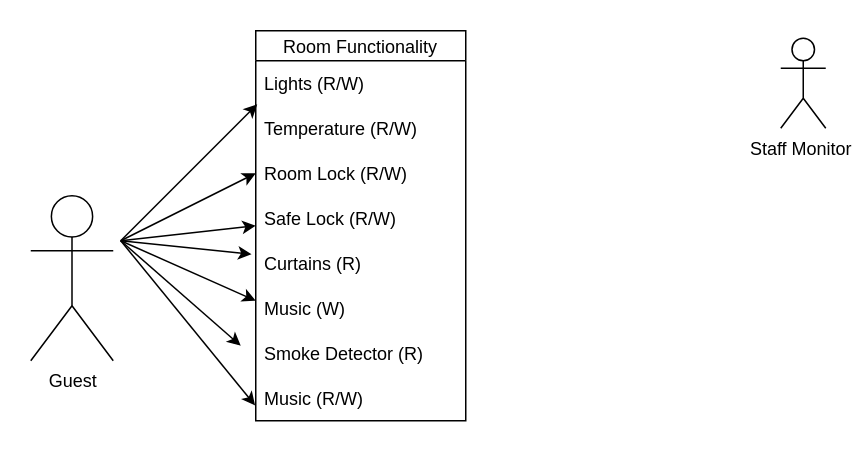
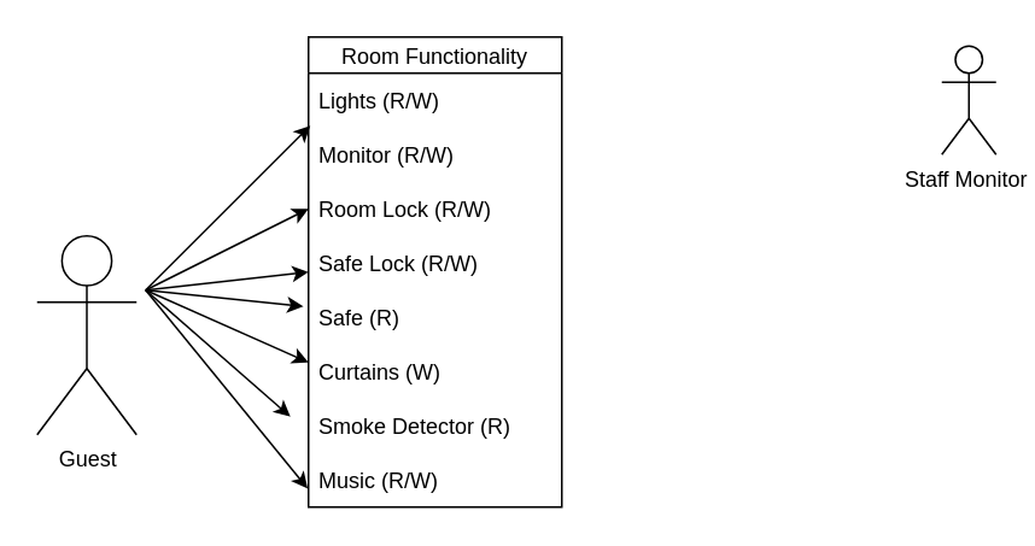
- <mxCell id="4" value="Temperature (R/W) " style="text;strokeColor=none;fillColor=none;align=left;verticalAlign=middle;spacingLeft=4;spacingRight=4;overflow=hidden;points=[[0,0.5],[1,0.5]];portConstraint=eastwest;rotatable=0;" vertex="1" parent="2"><mxGeometry y="50" width="140" height="30" as="geometry" /></mxCell>
+ <mxCell id="4" value="Monitor (R/W) " style="text;strokeColor=none;fillColor=none;align=left;verticalAlign=middle;spacingLeft=4;spacingRight=4;overflow=hidden;points=[[0,0.5],[1,0.5]];portConstraint=eastwest;rotatable=0;" vertex="1" parent="2"><mxGeometry y="50" width="140" height="30" as="geometry" /></mxCell>
- <mxCell id="7" value="Curtains (R) " style="text;strokeColor=none;fillColor=none;align=left;verticalAlign=middle;spacingLeft=4;spacingRight=4;overflow=hidden;points=[[0,0.5],[1,0.5]];portConstraint=eastwest;rotatable=0;" vertex="1" parent="2"><mxGeometry y="140" width="140" height="30" as="geometry" /></mxCell>
+ <mxCell id="7" value="Safe (R) " style="text;strokeColor=none;fillColor=none;align=left;verticalAlign=middle;spacingLeft=4;spacingRight=4;overflow=hidden;points=[[0,0.5],[1,0.5]];portConstraint=eastwest;rotatable=0;" vertex="1" parent="2"><mxGeometry y="140" width="140" height="30" as="geometry" /></mxCell>
- <mxCell id="8" value="Music (W) " style="text;strokeColor=none;fillColor=none;align=left;verticalAlign=middle;spacingLeft=4;spacingRight=4;overflow=hidden;points=[[0,0.5],[1,0.5]];portConstraint=eastwest;rotatable=0;" vertex="1" parent="2"><mxGeometry y="170" width="140" height="30" as="geometry" /></mxCell>
+ <mxCell id="8" value="Curtains (W) " style="text;strokeColor=none;fillColor=none;align=left;verticalAlign=middle;spacingLeft=4;spacingRight=4;overflow=hidden;points=[[0,0.5],[1,0.5]];portConstraint=eastwest;rotatable=0;" vertex="1" parent="2"><mxGeometry y="170" width="140" height="30" as="geometry" /></mxCell>
